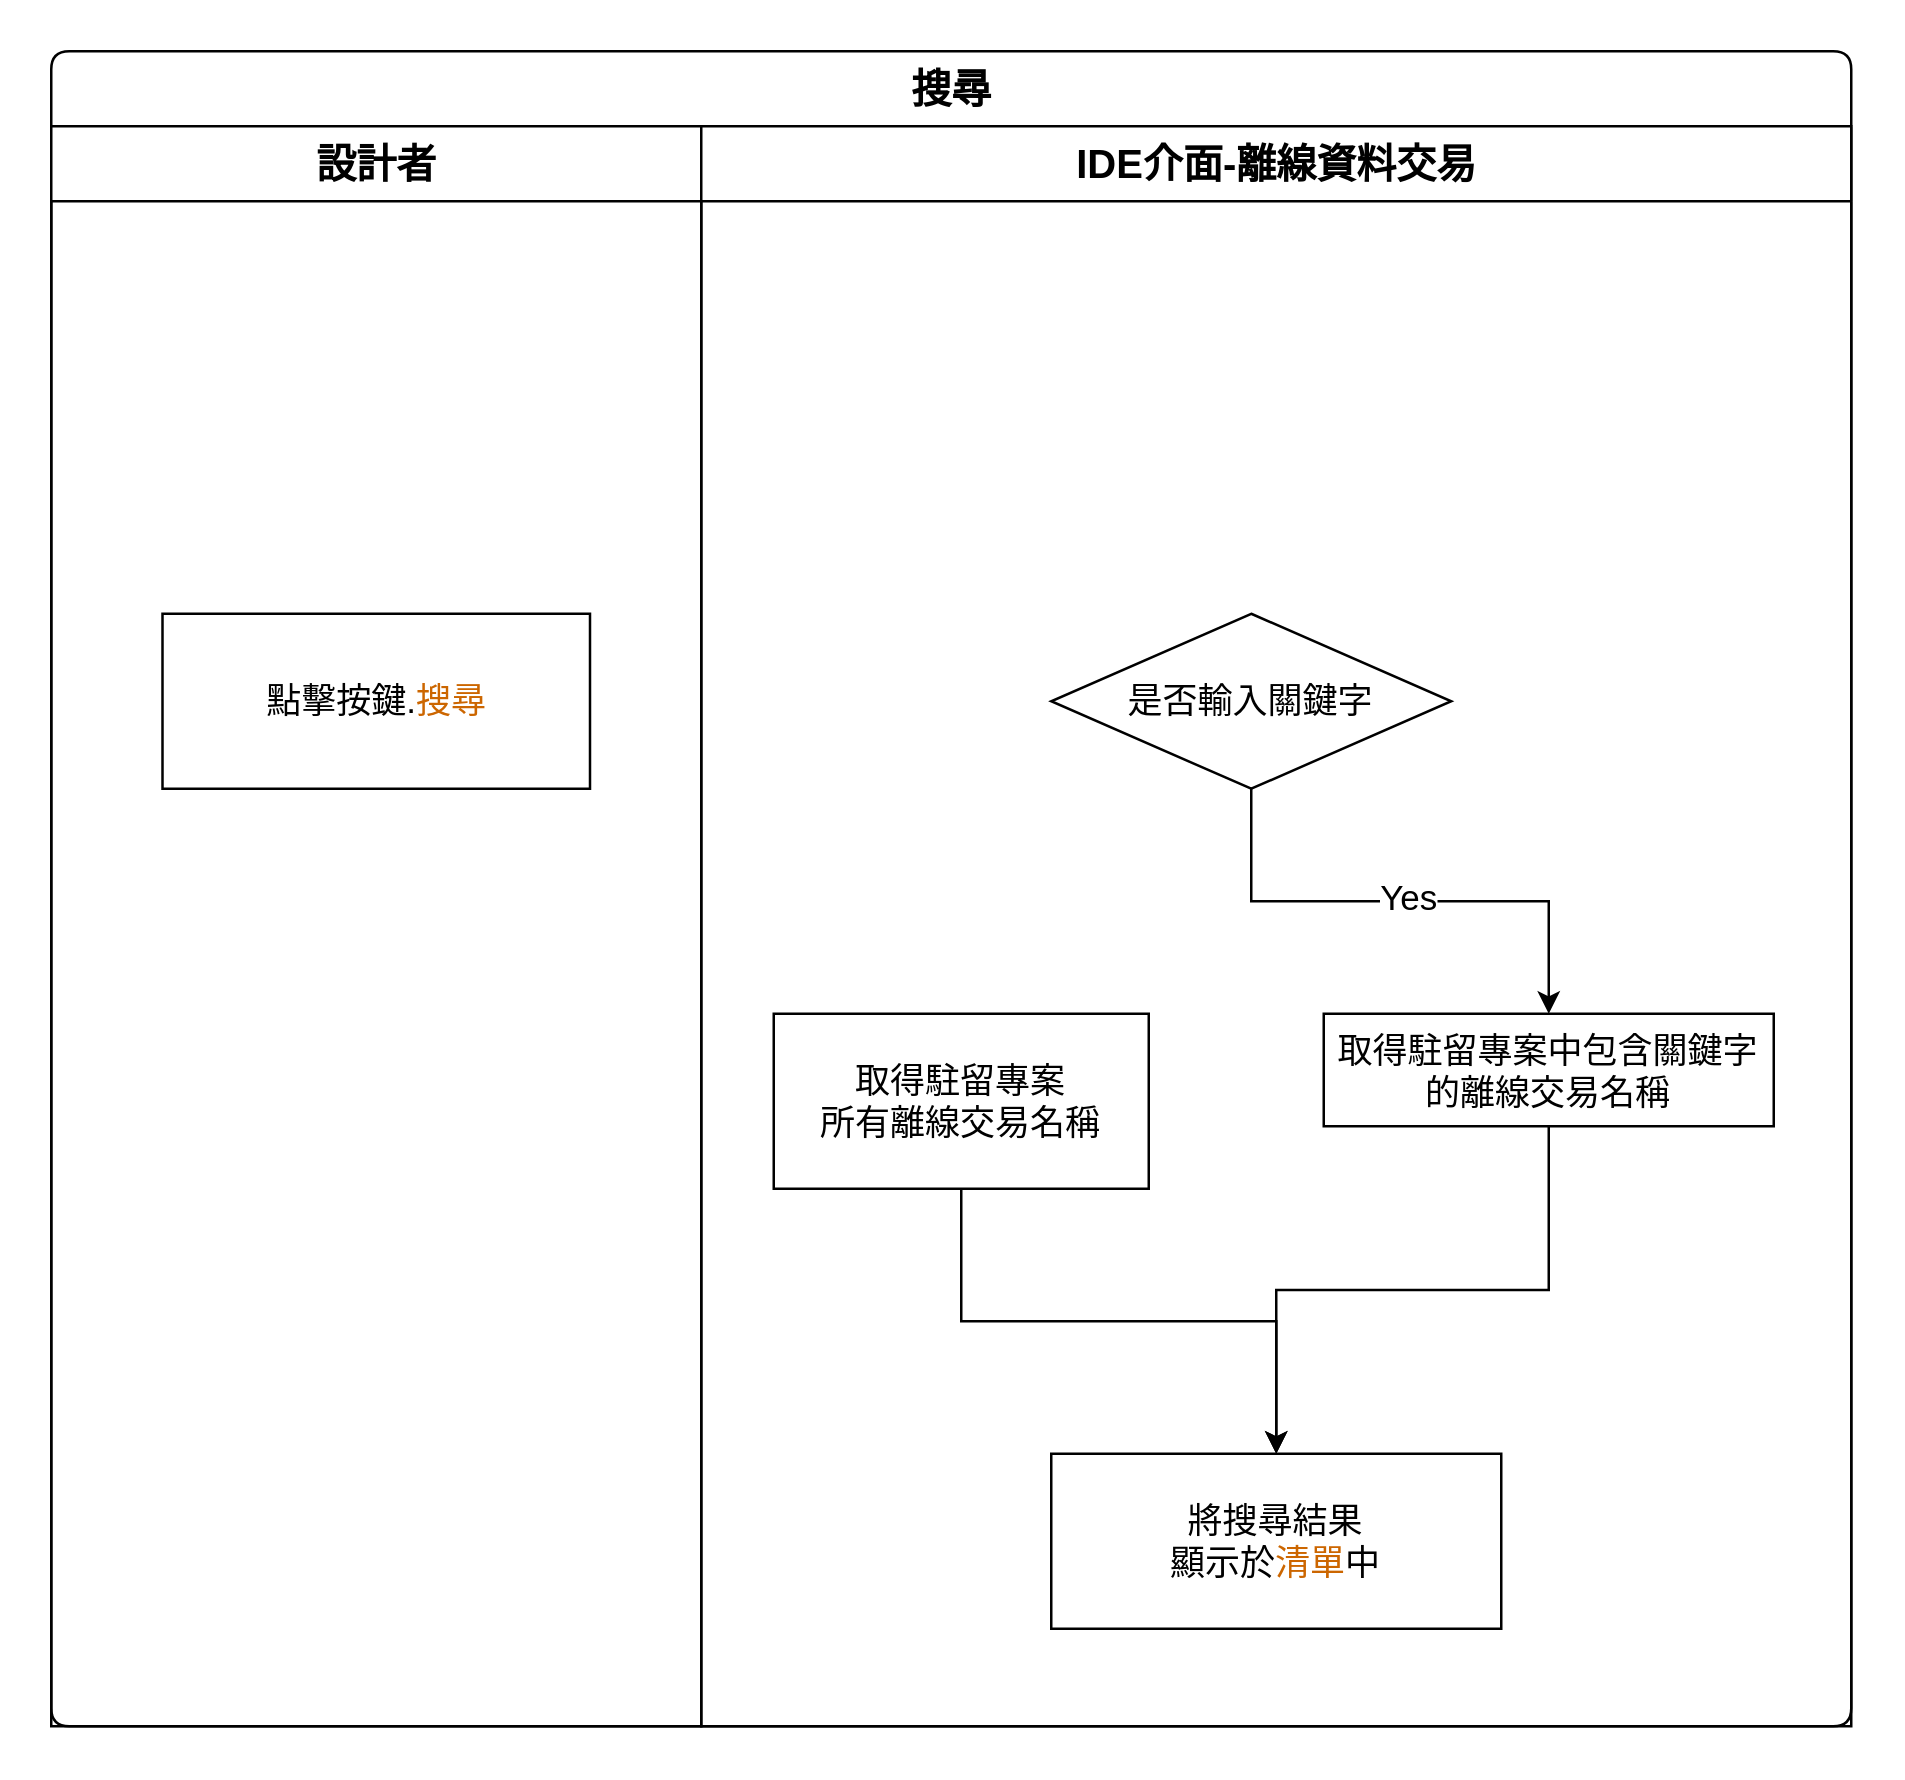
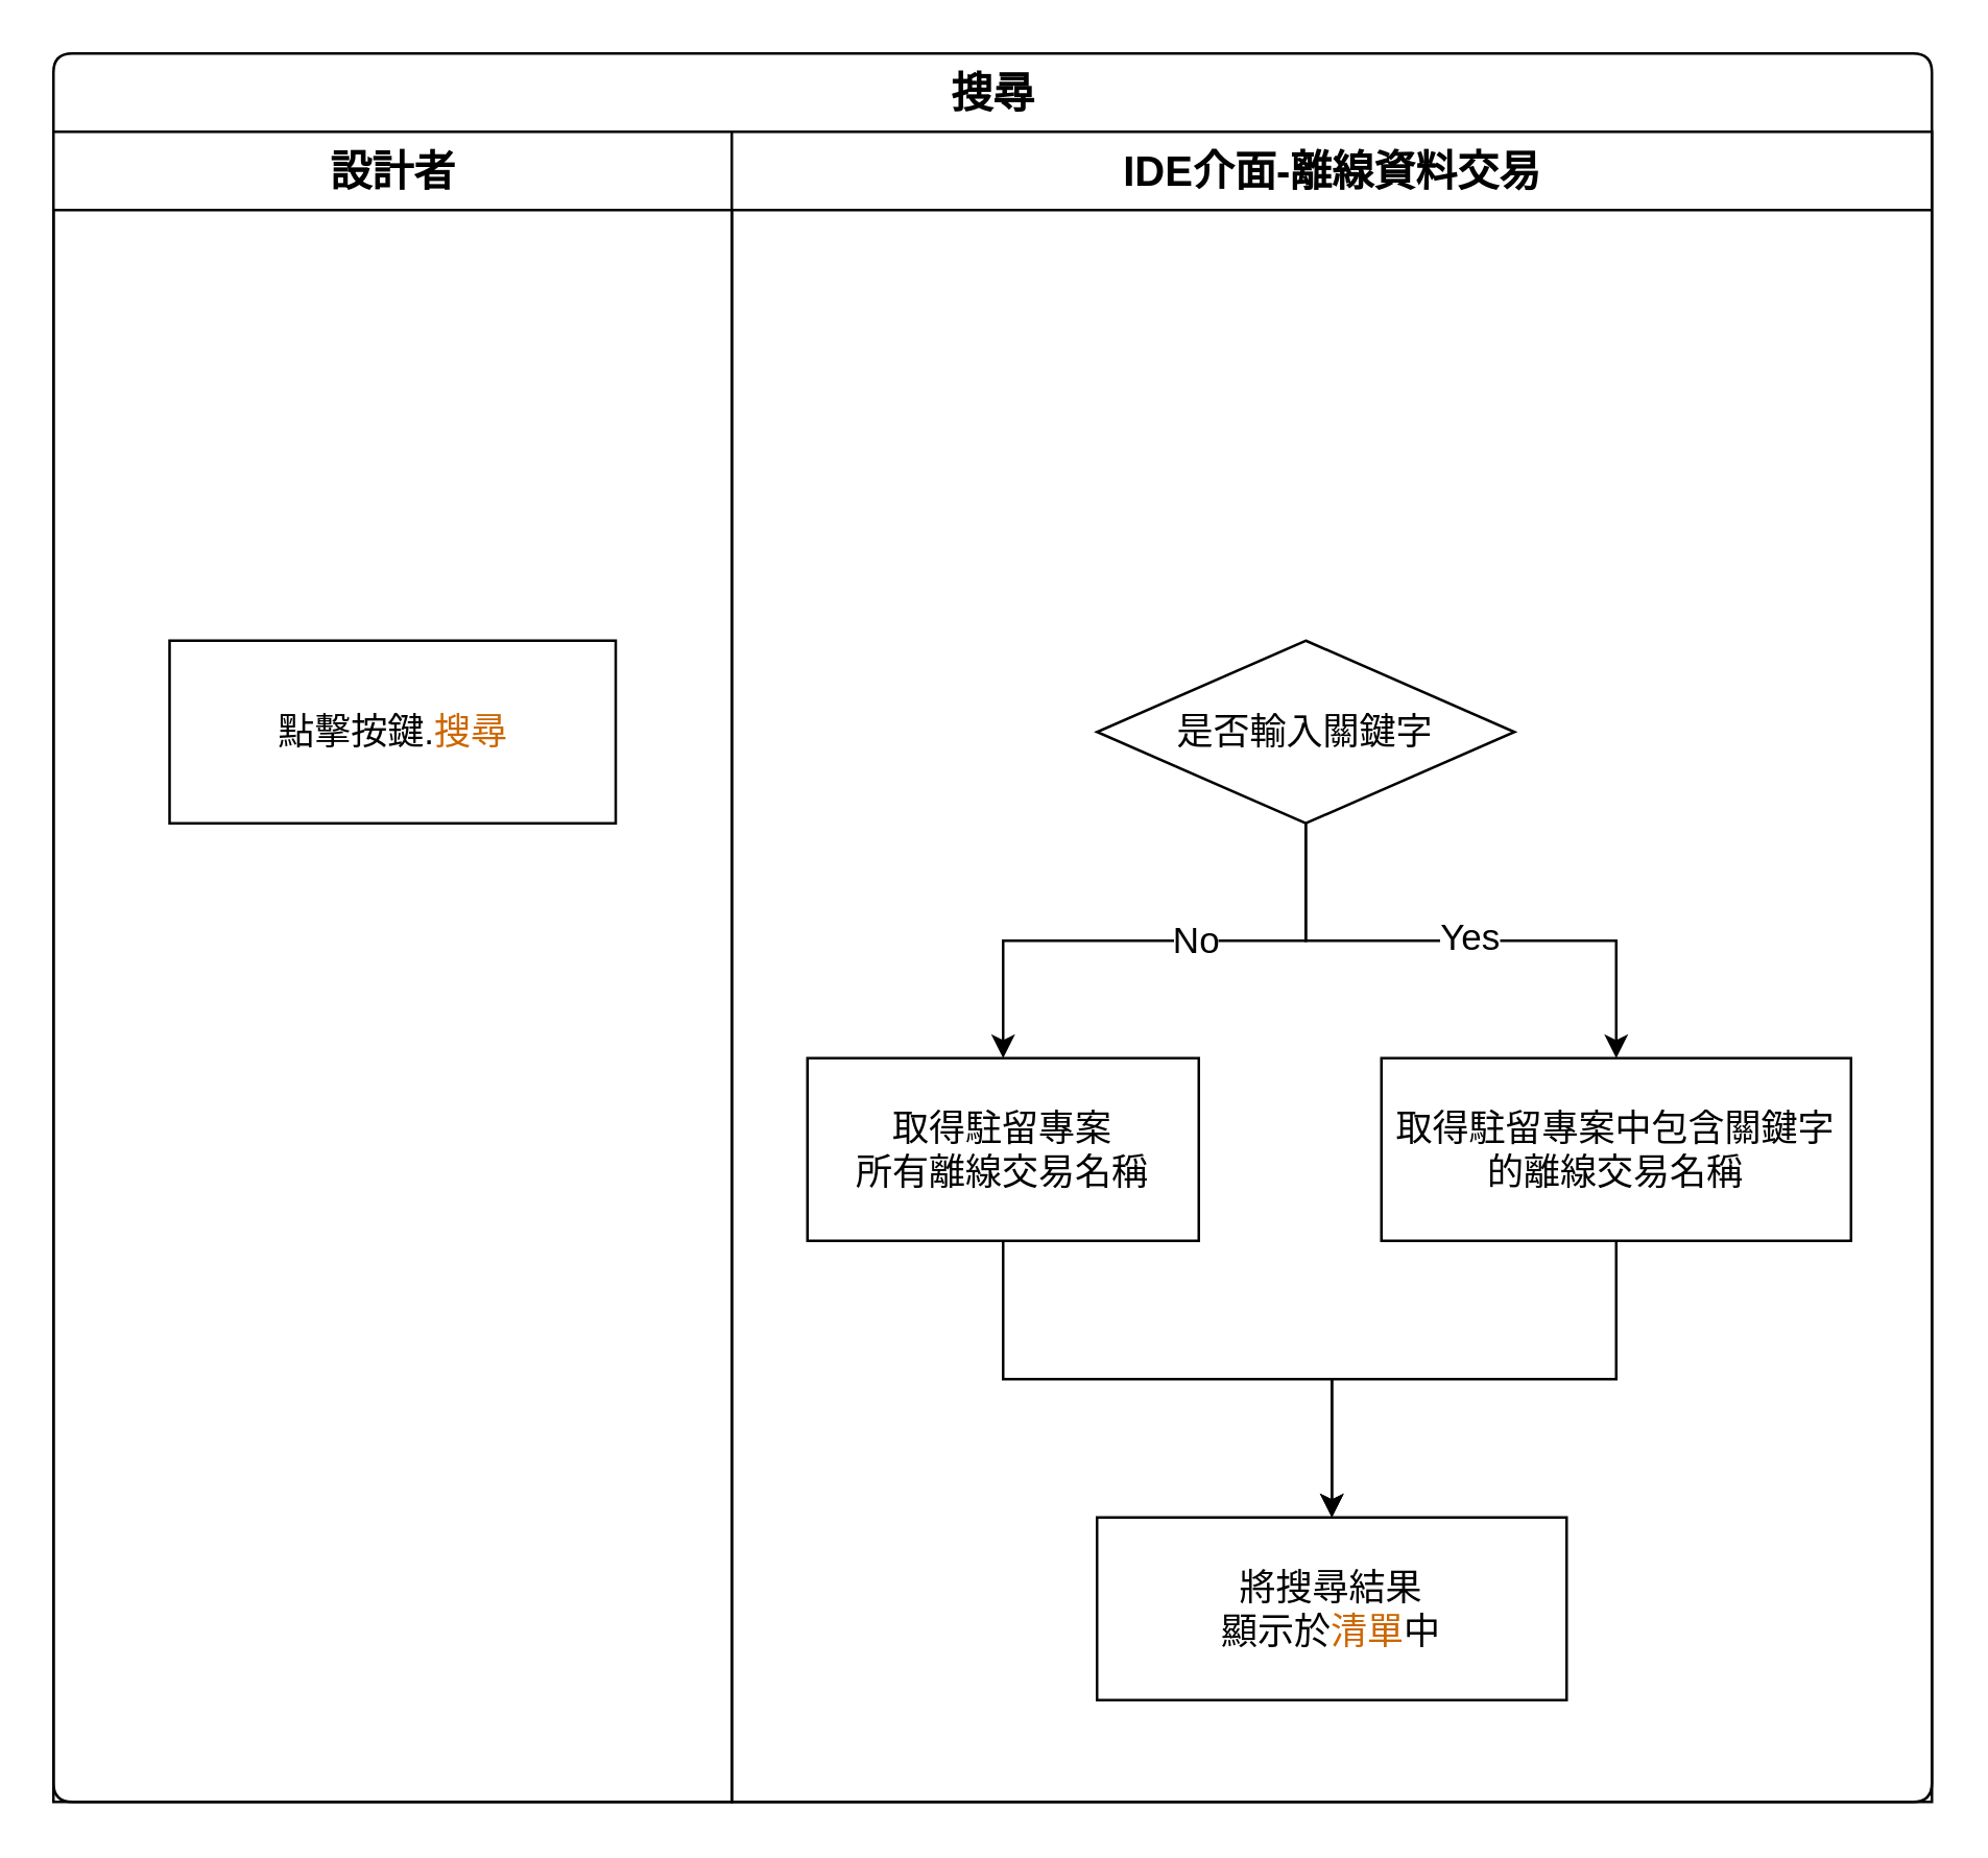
+ <mxCell id="9" style="edgeStyle=orthogonalEdgeStyle;rounded=0;orthogonalLoop=1;jettySize=auto;html=1;fontSize=14;exitX=0.5;exitY=1;exitDx=0;exitDy=0;" parent="5" source="11" target="7" edge="1"><mxGeometry relative="1" as="geometry"><mxPoint x="219" y="330" as="sourcePoint" /></mxGeometry></mxCell>
+ <mxCell id="10" value="No" style="edgeLabel;html=1;align=center;verticalAlign=middle;resizable=0;points=[];fontSize=14;" parent="9" vertex="1" connectable="0"><mxGeometry x="-0.537" relative="1" as="geometry"><mxPoint x="-40" y="-1" as="offset" /></mxGeometry></mxCell>
- <mxCell id="13" value="取得駐留專案中包含關鍵字的離線交易名稱" style="rounded=0;whiteSpace=wrap;html=1;strokeWidth=1;fontSize=14;" parent="5" vertex="1"><mxGeometry x="249" y="355" width="180" height="45" as="geometry" /></mxCell>
+ <mxCell id="13" value="取得駐留專案中包含關鍵字的離線交易名稱" style="rounded=0;whiteSpace=wrap;html=1;strokeWidth=1;fontSize=14;" parent="5" vertex="1"><mxGeometry x="249" y="355" width="180" height="70" as="geometry" /></mxCell>
